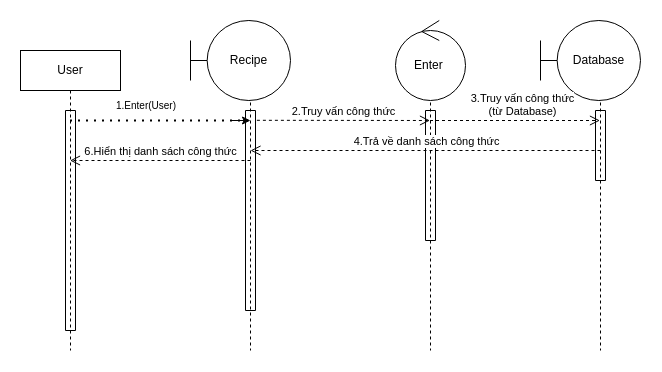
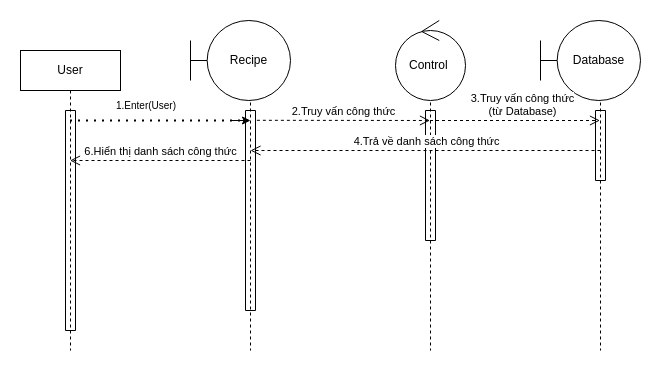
- <mxCell id="8" value="Enter&amp;nbsp;" style="ellipse;shape=umlControl;whiteSpace=wrap;html=1;" vertex="1" parent="1"><mxGeometry x="395" y="20" width="70" height="80" as="geometry" /></mxCell>
+ <mxCell id="8" value="Control&amp;nbsp;" style="ellipse;shape=umlControl;whiteSpace=wrap;html=1;" vertex="1" parent="1"><mxGeometry x="395" y="20" width="70" height="80" as="geometry" /></mxCell>
